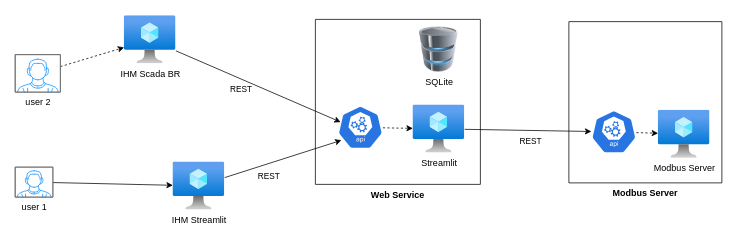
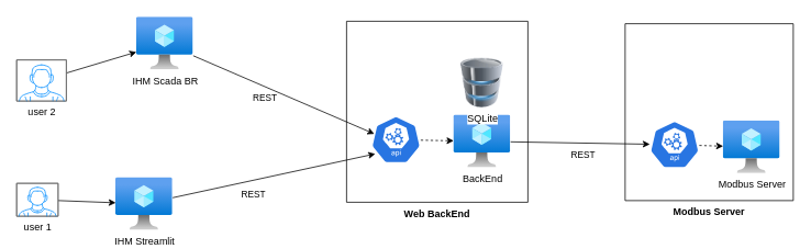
- <mxCell id="14" value="SQLite" style="image;html=1;image=img/lib/clip_art/computers/Database_128x128.png" vertex="1" parent="10"><mxGeometry x="134.5" y="10" width="60" height="60" as="geometry" /></mxCell>
+ <mxCell id="14" value="SQLite" style="image;html=1;image=img/lib/clip_art/computers/Database_128x128.png" vertex="1" parent="10"><mxGeometry x="134.5" y="45" width="60" height="60" as="geometry" /></mxCell>
- <mxCell id="15" style="edgeStyle=none;html=1;dashed=1;" edge="1" parent="1" source="16" target="4"><mxGeometry relative="1" as="geometry" /></mxCell>
+ <mxCell id="15" style="edgeStyle=none;html=1;" edge="1" parent="1" source="16" target="4"><mxGeometry relative="1" as="geometry" /></mxCell>
- <mxCell id="11" value="Streamlit" style="aspect=fixed;html=1;points=[];align=center;image;fontSize=12;image=img/lib/azure2/compute/Virtual_Machine.svg;" vertex="1" parent="10"><mxGeometry x="130" y="114" width="69" height="64" as="geometry" /></mxCell>
+ <mxCell id="11" value="BackEnd" style="aspect=fixed;html=1;points=[];align=center;image;fontSize=12;image=img/lib/azure2/compute/Virtual_Machine.svg;" vertex="1" parent="10"><mxGeometry x="130" y="114" width="69" height="64" as="geometry" /></mxCell>
- <mxCell id="7" value="IHM Streamlit" style="aspect=fixed;html=1;points=[];align=center;image;fontSize=12;image=img/lib/azure2/compute/Virtual_Machine.svg;" vertex="1" parent="1"><mxGeometry x="230" y="215" width="69" height="64" as="geometry" /></mxCell>
+ <mxCell id="7" value="IHM Streamlit" style="aspect=fixed;html=1;points=[];align=center;image;fontSize=12;image=img/lib/azure2/compute/Virtual_Machine.svg;" vertex="1" parent="1"><mxGeometry x="140" y="215" width="69" height="64" as="geometry" /></mxCell>
- <mxCell id="10" value="Web Service" style="swimlane;startSize=0;labelPosition=center;verticalLabelPosition=bottom;align=center;verticalAlign=top;" vertex="1" parent="1"><mxGeometry x="420" y="25" width="220" height="220" as="geometry" /></mxCell>
+ <mxCell id="10" value="Web BackEnd" style="swimlane;startSize=0;labelPosition=center;verticalLabelPosition=bottom;align=center;verticalAlign=top;" vertex="1" parent="1"><mxGeometry x="420" y="25" width="220" height="220" as="geometry" /></mxCell>
